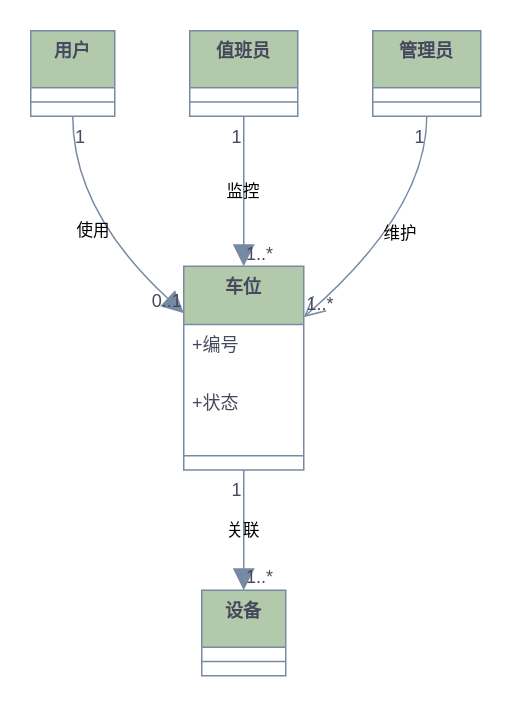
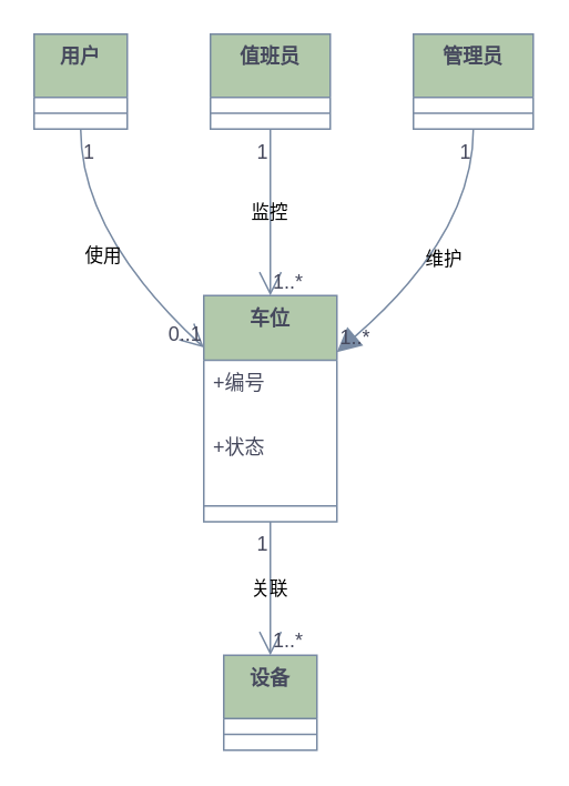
- <mxCell id="17" value="监控" style="curved=1;startArrow=none;endArrow=block;endSize=12;exitX=0.5;exitY=1;entryX=0.5;entryY=0;rounded=0;labelBackgroundColor=none;strokeColor=#788AA3;fontColor=default;" edge="1" parent="1" source="4" target="8"><mxGeometry relative="1" as="geometry"><Array as="points" /></mxGeometry></mxCell>
+ <mxCell id="17" value="监控" style="curved=1;startArrow=none;endArrow=open;endSize=12;exitX=0.5;exitY=1;entryX=0.5;entryY=0;rounded=0;labelBackgroundColor=none;strokeColor=#788AA3;fontColor=default;" edge="1" parent="1" source="4" target="8"><mxGeometry relative="1" as="geometry"><Array as="points" /></mxGeometry></mxCell>
- <mxCell id="20" value="维护" style="curved=1;startArrow=none;endArrow=open;endSize=12;exitX=0.5;exitY=1;entryX=1;entryY=0.25;rounded=0;labelBackgroundColor=none;strokeColor=#788AA3;fontColor=default;" edge="1" parent="1" source="6" target="8"><mxGeometry relative="1" as="geometry"><Array as="points"><mxPoint x="284" y="140" /></Array></mxGeometry></mxCell>
+ <mxCell id="20" value="维护" style="curved=1;startArrow=none;endArrow=block;endSize=12;exitX=0.5;exitY=1;entryX=1;entryY=0.25;rounded=0;labelBackgroundColor=none;strokeColor=#788AA3;fontColor=default;" edge="1" parent="1" source="6" target="8"><mxGeometry relative="1" as="geometry"><Array as="points"><mxPoint x="284" y="140" /></Array></mxGeometry></mxCell>
- <mxCell id="14" value="使用" style="curved=1;startArrow=none;endArrow=block;endSize=12;exitX=0.5;exitY=1;entryX=0;entryY=0.23;rounded=0;labelBackgroundColor=none;strokeColor=#788AA3;fontColor=default;" edge="1" parent="1" source="2" target="8"><mxGeometry relative="1" as="geometry"><Array as="points"><mxPoint x="48" y="140" /></Array></mxGeometry></mxCell>
+ <mxCell id="14" value="使用" style="curved=1;startArrow=none;endArrow=open;endSize=12;exitX=0.5;exitY=1;entryX=0;entryY=0.23;rounded=0;labelBackgroundColor=none;strokeColor=#788AA3;fontColor=default;" edge="1" parent="1" source="2" target="8"><mxGeometry relative="1" as="geometry"><Array as="points"><mxPoint x="48" y="140" /></Array></mxGeometry></mxCell>
- <mxCell id="23" value="关联" style="curved=1;startArrow=none;endArrow=block;endSize=12;exitX=0.5;exitY=1;entryX=0.5;entryY=0;rounded=0;labelBackgroundColor=none;strokeColor=#788AA3;fontColor=default;" edge="1" parent="1" source="8" target="12"><mxGeometry relative="1" as="geometry"><Array as="points" /></mxGeometry></mxCell>
+ <mxCell id="23" value="关联" style="curved=1;startArrow=none;endArrow=open;endSize=12;exitX=0.5;exitY=1;entryX=0.5;entryY=0;rounded=0;labelBackgroundColor=none;strokeColor=#788AA3;fontColor=default;" edge="1" parent="1" source="8" target="12"><mxGeometry relative="1" as="geometry"><Array as="points" /></mxGeometry></mxCell>
